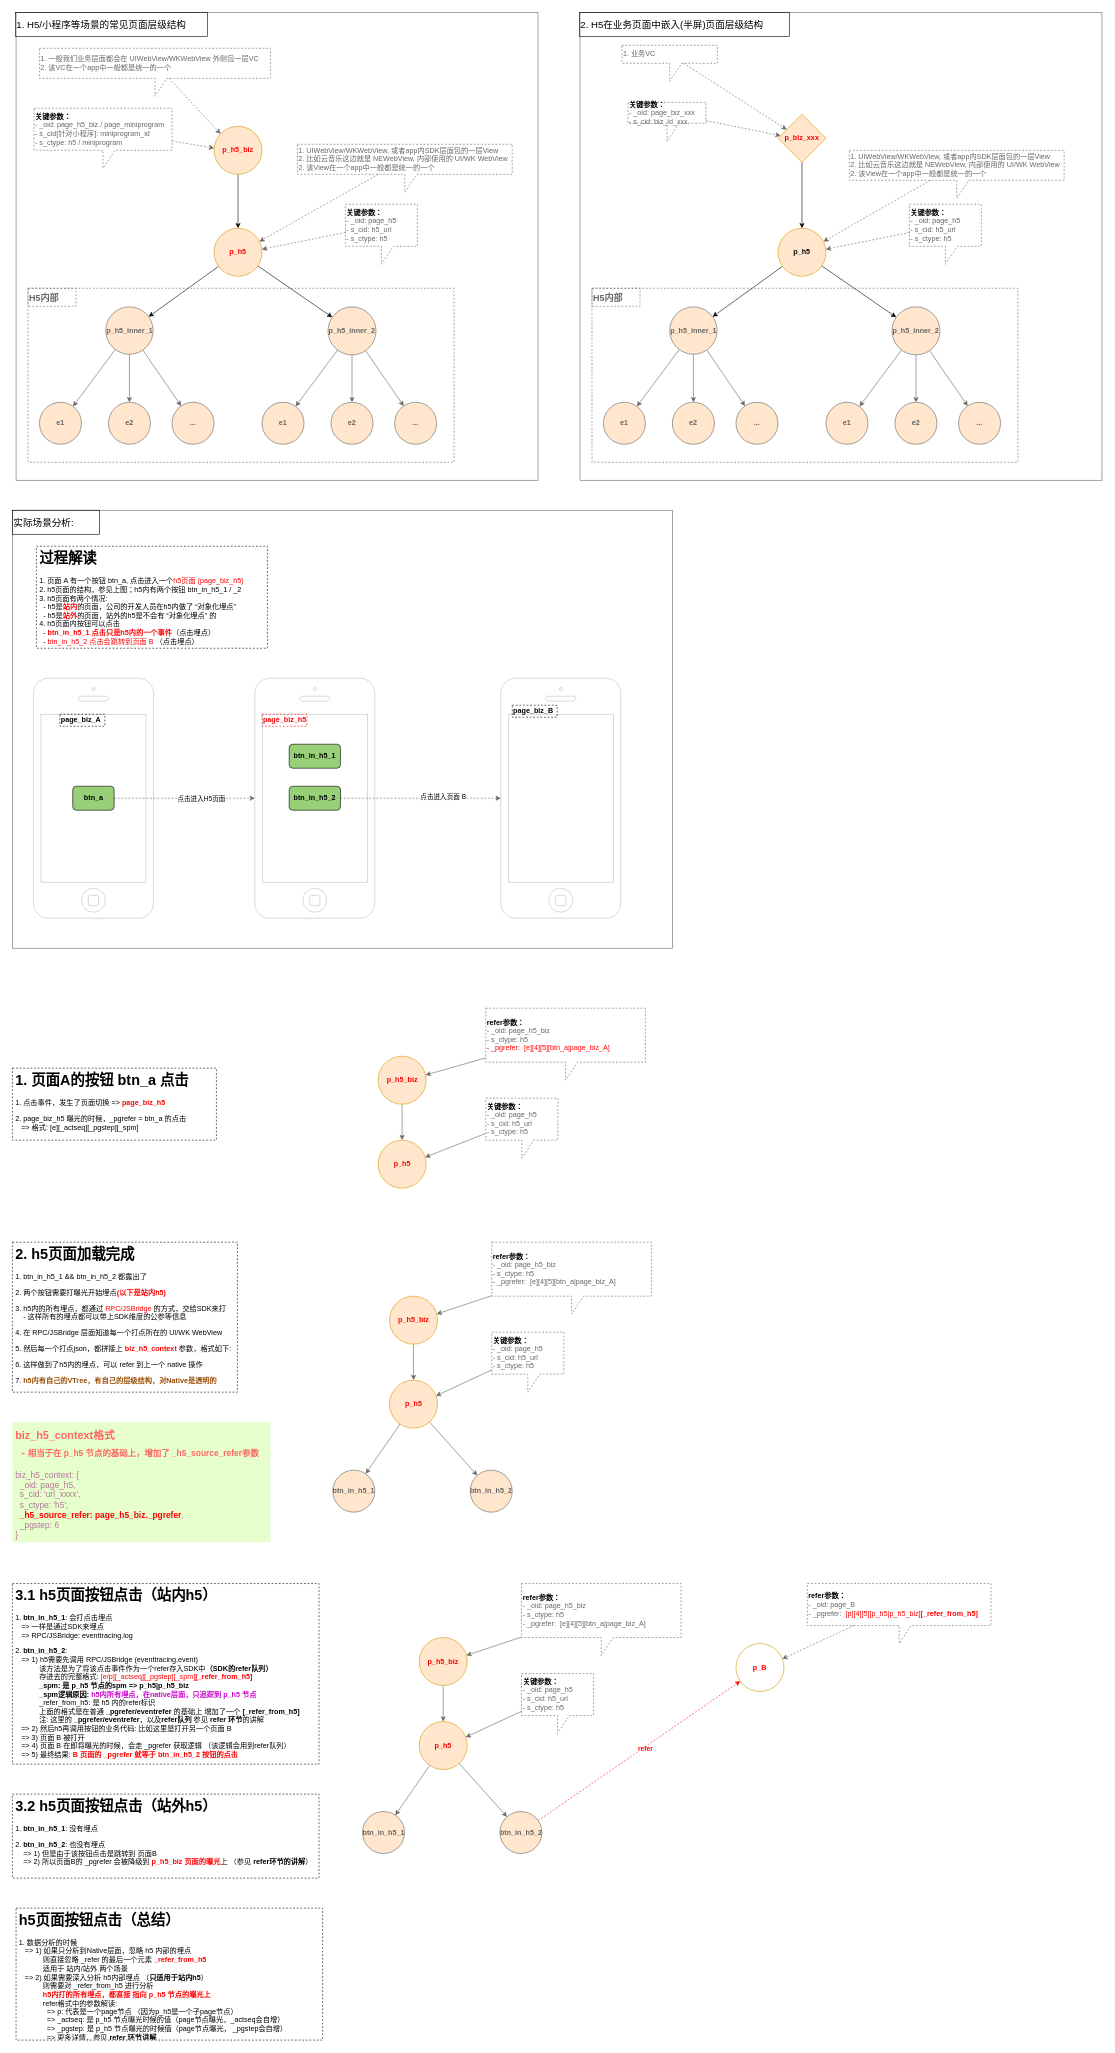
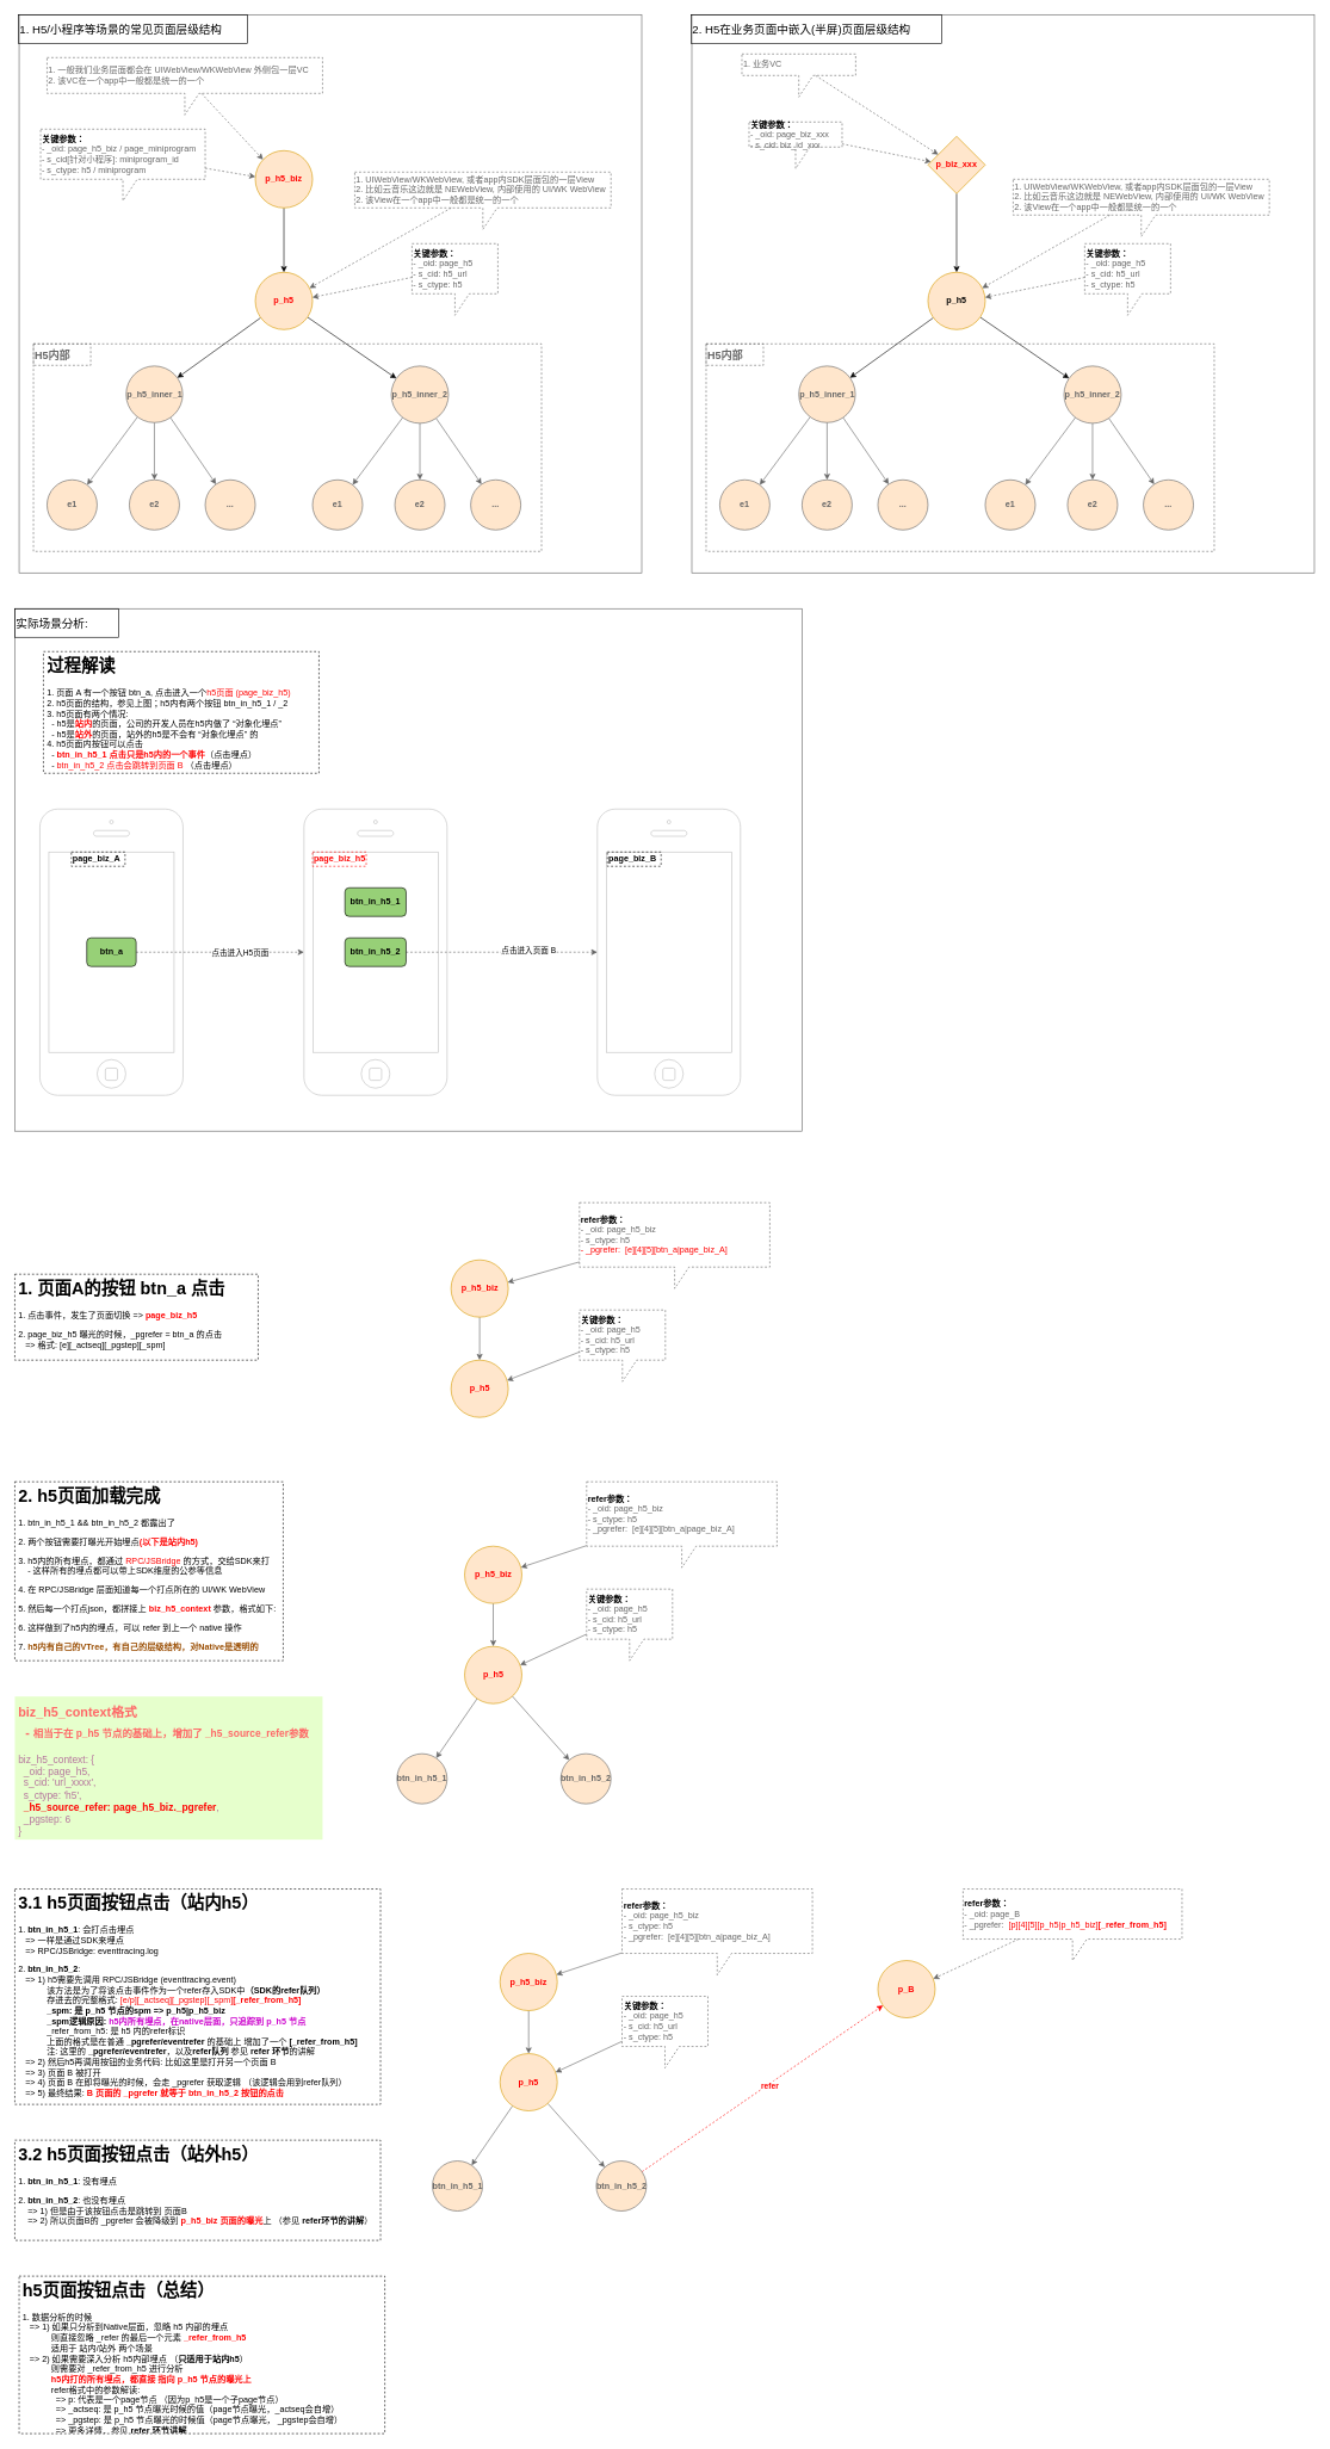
- <mxCell id="75" value="page_biz_B" style="text;html=1;fillColor=none;align=left;verticalAlign=middle;whiteSpace=wrap;rounded=0;fontColor=#000000;strokeColor=#000000;dashed=1;fontStyle=1" parent="1" vertex="1"><mxGeometry x="853" y="1175" width="75" height="20" as="geometry" /></mxCell>
+ <mxCell id="75" value="page_biz_B" style="text;html=1;fillColor=none;align=left;verticalAlign=middle;whiteSpace=wrap;rounded=0;fontColor=#000000;strokeColor=#000000;dashed=1;fontStyle=1" parent="1" vertex="1"><mxGeometry x="848" y="1190" width="75" height="20" as="geometry" /></mxCell>
- <mxCell id="115" value="&lt;span&gt;&lt;font&gt;p_B&lt;/font&gt;&lt;/span&gt;" style="ellipse;whiteSpace=wrap;html=1;aspect=fixed;strokeColor=#d79b00;fillColor=#ffffff;fontStyle=1;fontColor=#FF0000;" parent="1" vertex="1"><mxGeometry x="1226" y="2739" width="80" height="80" as="geometry" /></mxCell>
+ <mxCell id="115" value="&lt;span&gt;&lt;font&gt;p_B&lt;/font&gt;&lt;/span&gt;" style="ellipse;whiteSpace=wrap;html=1;aspect=fixed;strokeColor=#d79b00;fillColor=#ffe6cc;fontStyle=1;fontColor=#FF0000;" parent="1" vertex="1"><mxGeometry x="1226" y="2739" width="80" height="80" as="geometry" /></mxCell>
